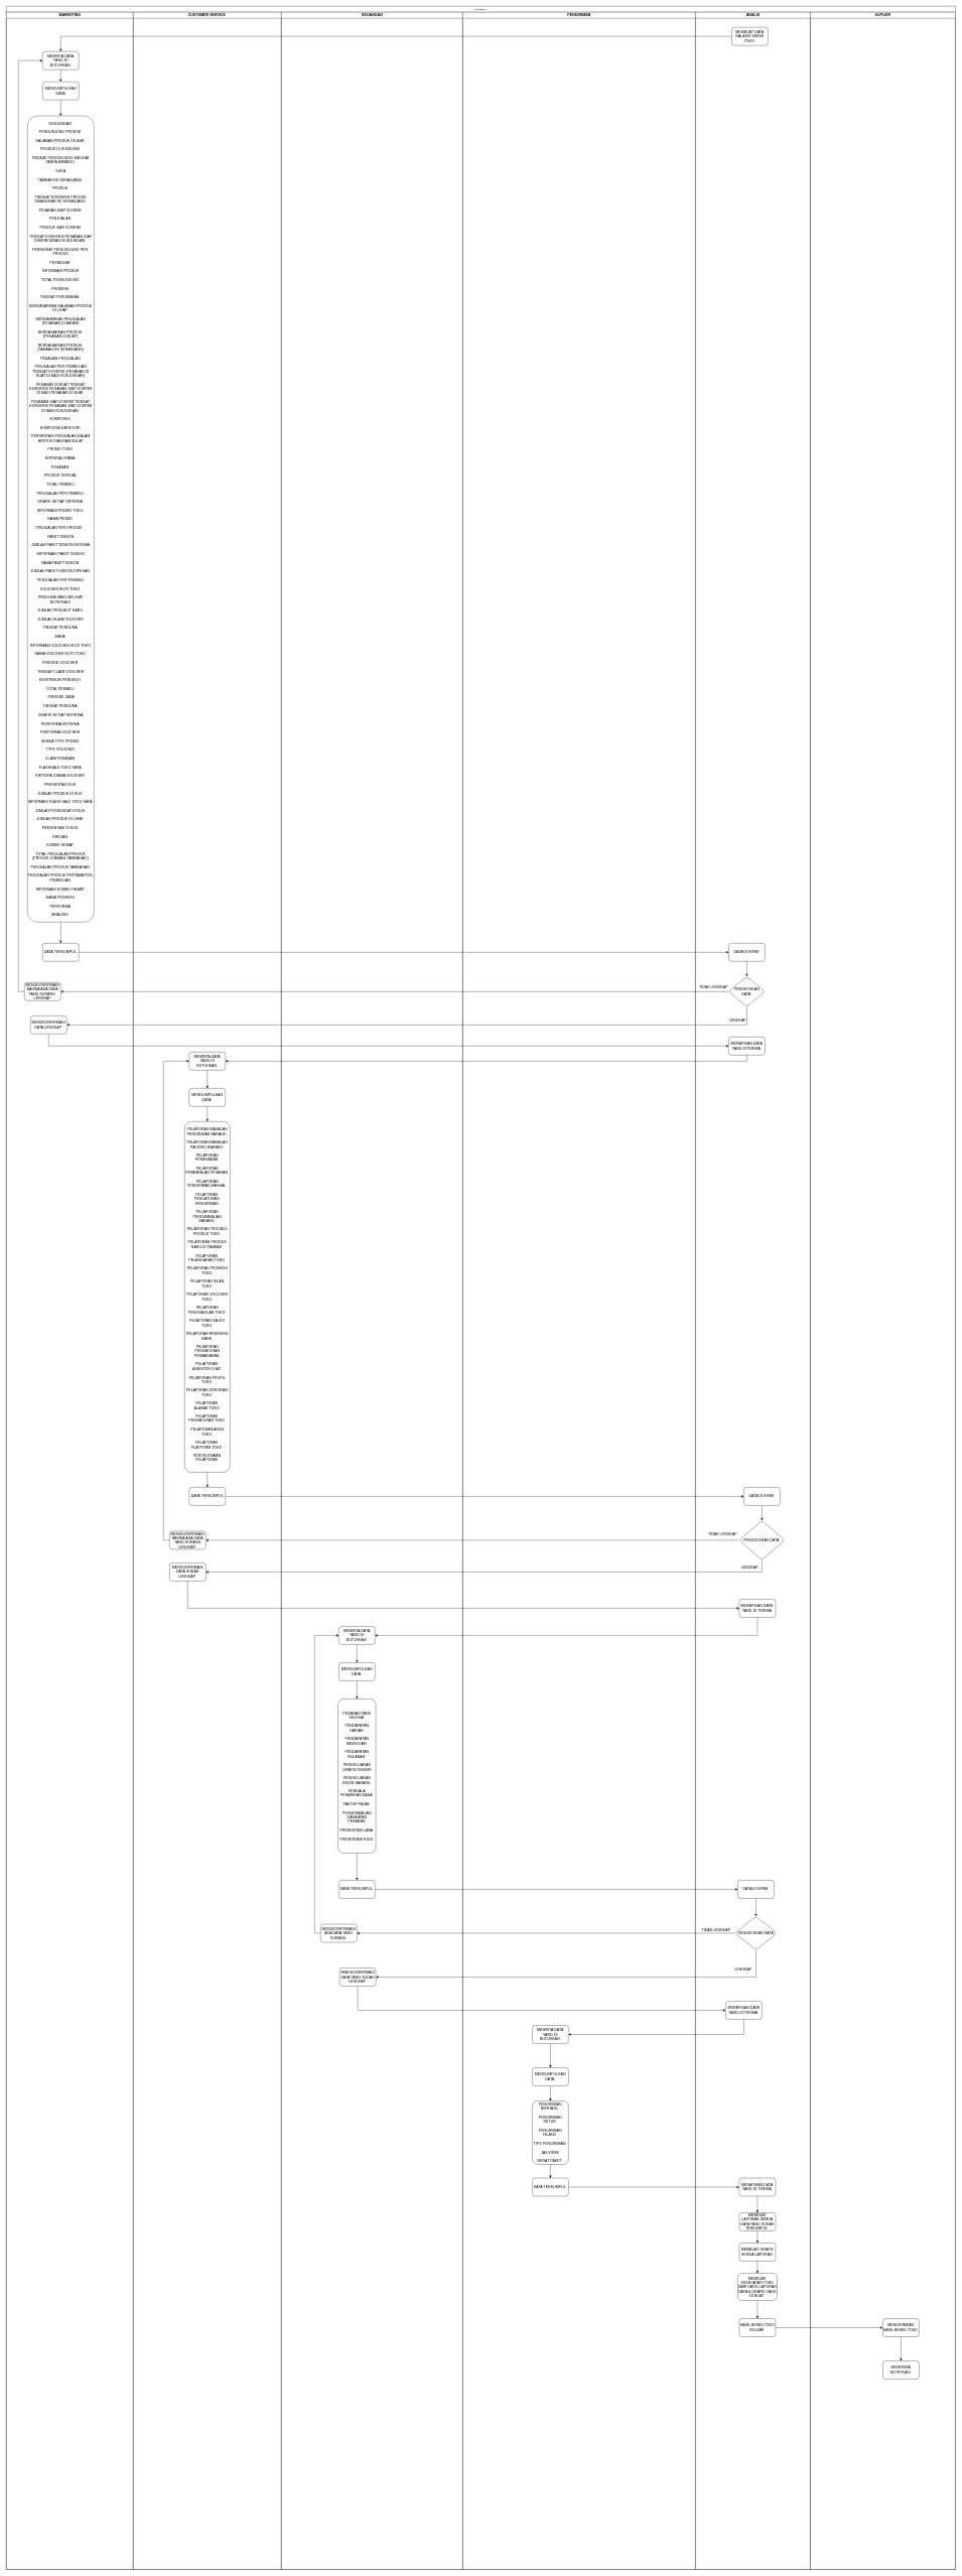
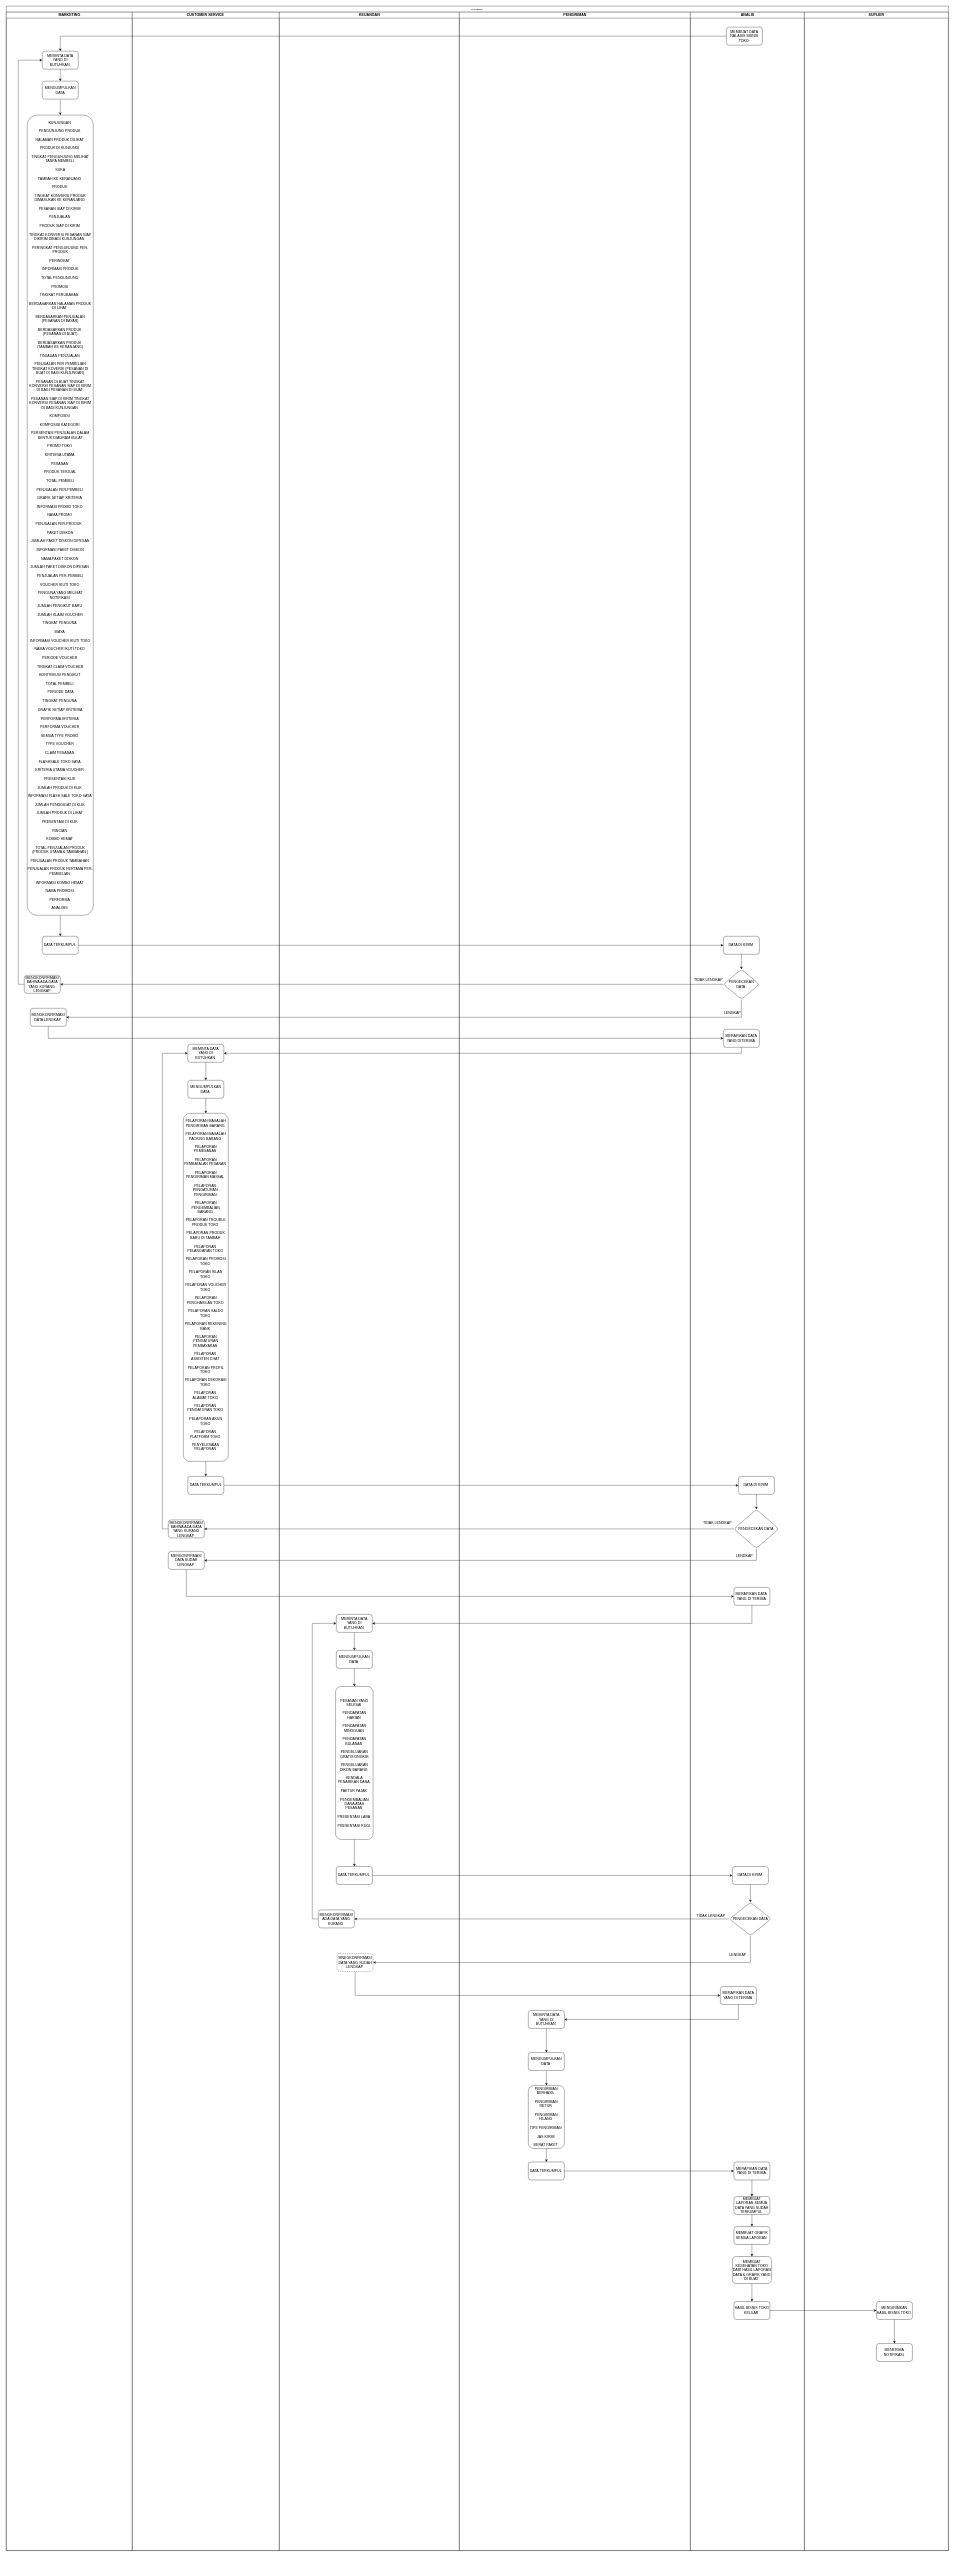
- <mxCell id="35" value="MNEGKONFIRMASI DATA YANG SUDAH LENGKAP&amp;nbsp;" style="rounded=1;whiteSpace=wrap;html=1;" vertex="1" parent="25"><mxGeometry x="192.5" y="6470" width="120" height="60" as="geometry" /></mxCell>
+ <mxCell id="35" value="MNEGKONFIRMASI DATA YANG SUDAH LENGKAP&amp;nbsp;" style="rounded=1;whiteSpace=wrap;html=1;dashed=1;" vertex="1" parent="25"><mxGeometry x="192.5" y="6470" width="120" height="60" as="geometry" /></mxCell>
